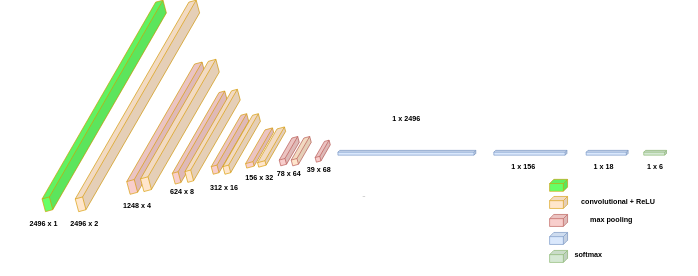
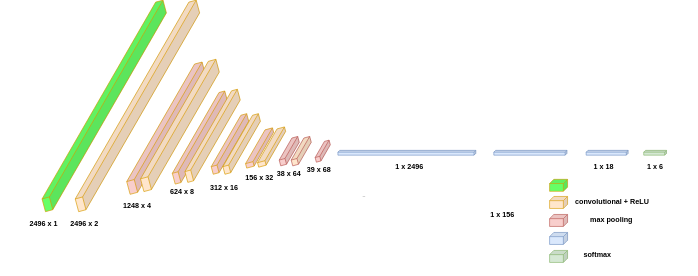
- <mxCell id="34" value="1 x 2496" style="text;html=1;strokeColor=none;fillColor=none;align=center;verticalAlign=middle;whiteSpace=wrap;rounded=0;fontStyle=1" parent="1" vertex="1"><mxGeometry x="625" y="175.44" width="99" height="24" as="geometry" /></mxCell>
+ <mxCell id="34" value="1 x 2496" style="text;html=1;strokeColor=none;fillColor=none;align=center;verticalAlign=middle;whiteSpace=wrap;rounded=0;fontStyle=1" parent="1" vertex="1"><mxGeometry x="630" y="255.44" width="99" height="24" as="geometry" /></mxCell>
- <mxCell id="35" value="1 x 156" style="text;html=1;strokeColor=none;fillColor=none;align=center;verticalAlign=middle;whiteSpace=wrap;rounded=0;fontStyle=1" parent="1" vertex="1"><mxGeometry x="820" y="255.12" width="99" height="24" as="geometry" /></mxCell>
+ <mxCell id="35" value="1 x 156" style="text;html=1;strokeColor=none;fillColor=none;align=center;verticalAlign=middle;whiteSpace=wrap;rounded=0;fontStyle=1" parent="1" vertex="1"><mxGeometry x="785" y="335.12" width="99" height="24" as="geometry" /></mxCell>
- <mxCell id="31" value="78 x 64" style="text;html=1;strokeColor=none;fillColor=none;align=center;verticalAlign=middle;whiteSpace=wrap;rounded=0;fontStyle=1" parent="1" vertex="1"><mxGeometry x="429.32" y="263.13" width="99" height="30" as="geometry" /></mxCell>
+ <mxCell id="31" value="38 x 64" style="text;html=1;strokeColor=none;fillColor=none;align=center;verticalAlign=middle;whiteSpace=wrap;rounded=0;fontStyle=1" parent="1" vertex="1"><mxGeometry x="429.32" y="263.13" width="99" height="30" as="geometry" /></mxCell>
- <mxCell id="16" value="convolutional + ReLU" style="text;html=1;strokeColor=none;fillColor=none;align=left;verticalAlign=middle;whiteSpace=wrap;rounded=0;fontStyle=1" parent="1" vertex="1"><mxGeometry x="964" y="313.06" width="138" height="23.88" as="geometry" /></mxCell>
+ <mxCell id="16" value="convolutional + ReLU" style="text;html=1;strokeColor=none;fillColor=none;align=left;verticalAlign=middle;whiteSpace=wrap;rounded=0;fontStyle=1" parent="1" vertex="1"><mxGeometry x="954" y="313.06" width="138" height="23.88" as="geometry" /></mxCell>
- <mxCell id="18" value="softmax" style="text;html=1;strokeColor=none;fillColor=none;align=left;verticalAlign=middle;whiteSpace=wrap;rounded=0;fontStyle=1" parent="1" vertex="1"><mxGeometry x="953" y="402.12" width="138" height="23.88" as="geometry" /></mxCell>
+ <mxCell id="18" value="softmax" style="text;html=1;strokeColor=none;fillColor=none;align=left;verticalAlign=middle;whiteSpace=wrap;rounded=0;fontStyle=1" parent="1" vertex="1"><mxGeometry x="968" y="402.12" width="138" height="23.88" as="geometry" /></mxCell>
